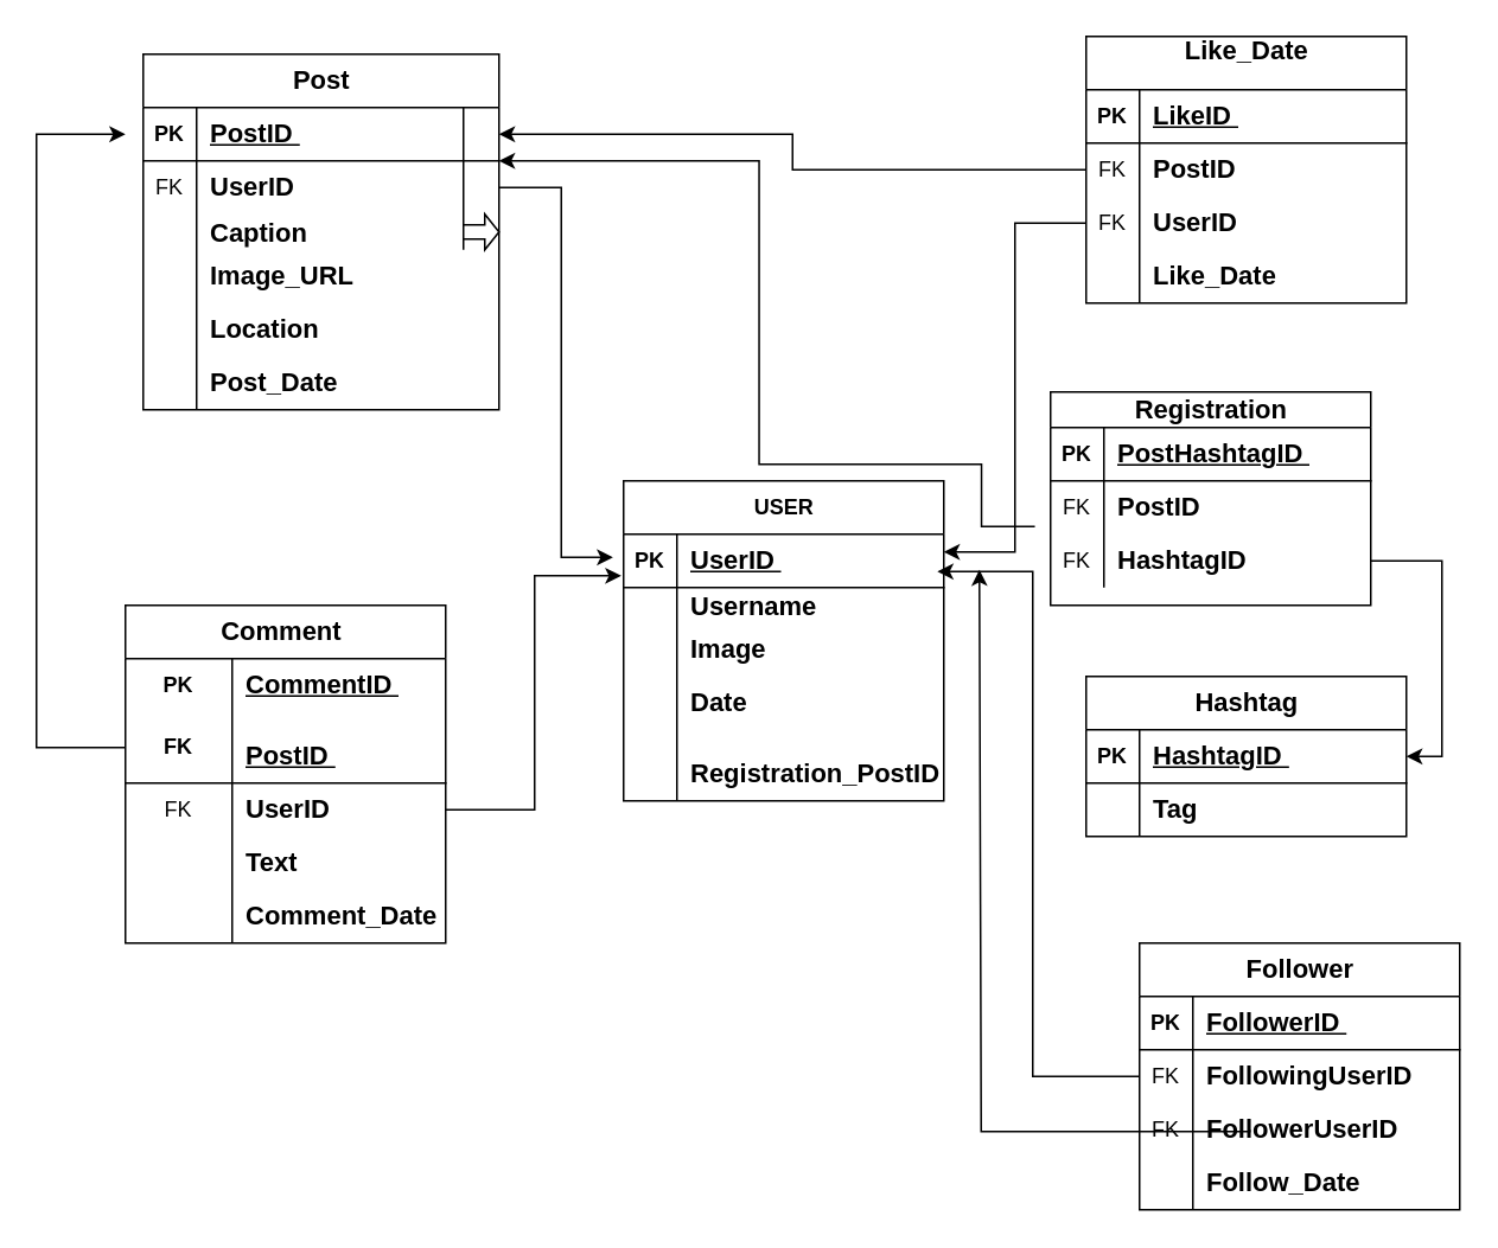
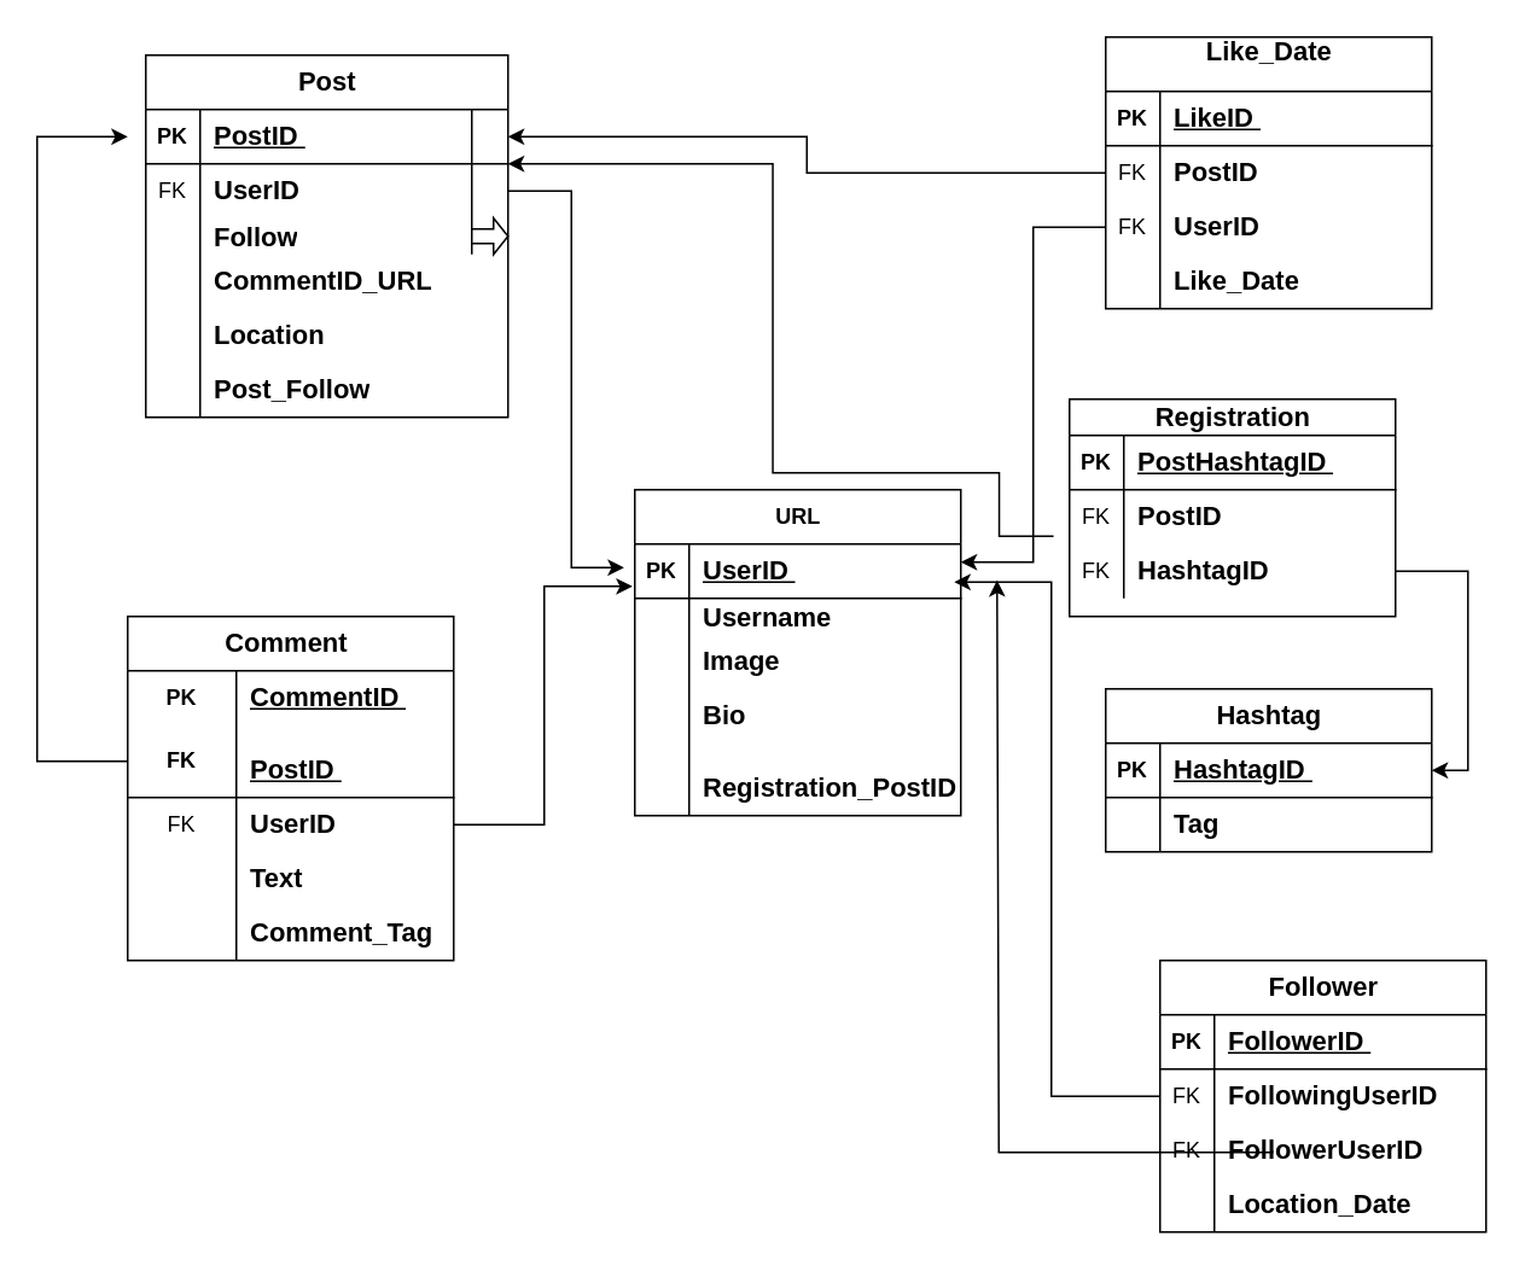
- <mxCell id="27" value="&lt;span id=&quot;docs-internal-guid-6f925165-7fff-2a35-dcc8-b367aa8eca9c&quot;&gt;&lt;span style=&quot;font-size: 11pt; font-family: Arial, sans-serif; background-color: transparent; font-weight: 700; font-variant-numeric: normal; font-variant-east-asian: normal; font-variant-alternates: normal; font-variant-position: normal; vertical-align: baseline; white-space-collapse: preserve;&quot;&gt;Caption&lt;/span&gt;&lt;/span&gt;" style="shape=partialRectangle;connectable=0;fillColor=none;top=0;left=0;bottom=0;right=0;align=left;spacingLeft=6;overflow=hidden;whiteSpace=wrap;html=1;" vertex="1" parent="25"><mxGeometry x="30" width="150" height="20" as="geometry"><mxRectangle width="150" height="20" as="alternateBounds" /></mxGeometry></mxCell>
+ <mxCell id="27" value="&lt;span id=&quot;docs-internal-guid-6f925165-7fff-2a35-dcc8-b367aa8eca9c&quot;&gt;&lt;span style=&quot;font-size: 11pt; font-family: Arial, sans-serif; background-color: transparent; font-weight: 700; font-variant-numeric: normal; font-variant-east-asian: normal; font-variant-alternates: normal; font-variant-position: normal; vertical-align: baseline; white-space-collapse: preserve;&quot;&gt;Follow&lt;/span&gt;&lt;/span&gt;" style="shape=partialRectangle;connectable=0;fillColor=none;top=0;left=0;bottom=0;right=0;align=left;spacingLeft=6;overflow=hidden;whiteSpace=wrap;html=1;" vertex="1" parent="25"><mxGeometry x="30" width="150" height="20" as="geometry"><mxRectangle width="150" height="20" as="alternateBounds" /></mxGeometry></mxCell>
- <mxCell id="31" value="&lt;span id=&quot;docs-internal-guid-12292a75-7fff-47ef-3d47-dead848da63f&quot;&gt;&lt;span style=&quot;font-size: 11pt; font-family: Arial, sans-serif; background-color: transparent; font-weight: 700; font-variant-numeric: normal; font-variant-east-asian: normal; font-variant-alternates: normal; font-variant-position: normal; vertical-align: baseline; white-space-collapse: preserve;&quot;&gt;Image_URL&lt;/span&gt;&lt;/span&gt;" style="shape=partialRectangle;connectable=0;fillColor=none;top=0;left=0;bottom=0;right=0;align=left;spacingLeft=6;overflow=hidden;whiteSpace=wrap;html=1;" vertex="1" parent="29"><mxGeometry x="30" width="170" height="30" as="geometry"><mxRectangle width="170" height="30" as="alternateBounds" /></mxGeometry></mxCell>
+ <mxCell id="31" value="&lt;span id=&quot;docs-internal-guid-12292a75-7fff-47ef-3d47-dead848da63f&quot;&gt;&lt;span style=&quot;font-size: 11pt; font-family: Arial, sans-serif; background-color: transparent; font-weight: 700; font-variant-numeric: normal; font-variant-east-asian: normal; font-variant-alternates: normal; font-variant-position: normal; vertical-align: baseline; white-space-collapse: preserve;&quot;&gt;CommentID_URL&lt;/span&gt;&lt;/span&gt;" style="shape=partialRectangle;connectable=0;fillColor=none;top=0;left=0;bottom=0;right=0;align=left;spacingLeft=6;overflow=hidden;whiteSpace=wrap;html=1;" vertex="1" parent="29"><mxGeometry x="30" width="170" height="30" as="geometry"><mxRectangle width="170" height="30" as="alternateBounds" /></mxGeometry></mxCell>
- <mxCell id="37" value="&lt;span id=&quot;docs-internal-guid-c802b14e-7fff-106b-b527-21abf35c5aca&quot;&gt;&lt;span style=&quot;font-size: 11pt; font-family: Arial, sans-serif; background-color: transparent; font-weight: 700; font-variant-numeric: normal; font-variant-east-asian: normal; font-variant-alternates: normal; font-variant-position: normal; vertical-align: baseline; white-space-collapse: preserve;&quot;&gt;Post_Date&lt;/span&gt;&lt;/span&gt;" style="shape=partialRectangle;connectable=0;fillColor=none;top=0;left=0;bottom=0;right=0;align=left;spacingLeft=6;overflow=hidden;whiteSpace=wrap;html=1;" vertex="1" parent="35"><mxGeometry x="30" width="170" height="30" as="geometry"><mxRectangle width="170" height="30" as="alternateBounds" /></mxGeometry></mxCell>
+ <mxCell id="37" value="&lt;span id=&quot;docs-internal-guid-c802b14e-7fff-106b-b527-21abf35c5aca&quot;&gt;&lt;span style=&quot;font-size: 11pt; font-family: Arial, sans-serif; background-color: transparent; font-weight: 700; font-variant-numeric: normal; font-variant-east-asian: normal; font-variant-alternates: normal; font-variant-position: normal; vertical-align: baseline; white-space-collapse: preserve;&quot;&gt;Post_Follow&lt;/span&gt;&lt;/span&gt;" style="shape=partialRectangle;connectable=0;fillColor=none;top=0;left=0;bottom=0;right=0;align=left;spacingLeft=6;overflow=hidden;whiteSpace=wrap;html=1;" vertex="1" parent="35"><mxGeometry x="30" width="170" height="30" as="geometry"><mxRectangle width="170" height="30" as="alternateBounds" /></mxGeometry></mxCell>
- <mxCell id="2" value="USER" style="shape=table;startSize=30;container=1;collapsible=1;childLayout=tableLayout;fixedRows=1;rowLines=0;fontStyle=1;align=center;resizeLast=1;html=1;" vertex="1" parent="1"><mxGeometry x="350" y="270" width="180" height="180" as="geometry" /></mxCell>
+ <mxCell id="2" value="URL" style="shape=table;startSize=30;container=1;collapsible=1;childLayout=tableLayout;fixedRows=1;rowLines=0;fontStyle=1;align=center;resizeLast=1;html=1;" vertex="1" parent="1"><mxGeometry x="350" y="270" width="180" height="180" as="geometry" /></mxCell>
- <mxCell id="14" value="&lt;span id=&quot;docs-internal-guid-45a97c80-7fff-f94c-d132-afe40c61eb34&quot;&gt;&lt;span style=&quot;font-size: 11pt; font-family: Arial, sans-serif; background-color: transparent; font-weight: 700; font-variant-numeric: normal; font-variant-east-asian: normal; font-variant-alternates: normal; font-variant-position: normal; vertical-align: baseline; white-space-collapse: preserve;&quot;&gt;Date&lt;/span&gt;&lt;/span&gt;" style="shape=partialRectangle;connectable=0;fillColor=none;top=0;left=0;bottom=0;right=0;align=left;spacingLeft=6;overflow=hidden;whiteSpace=wrap;html=1;" vertex="1" parent="12"><mxGeometry x="30" width="150" height="30" as="geometry"><mxRectangle width="150" height="30" as="alternateBounds" /></mxGeometry></mxCell>
+ <mxCell id="14" value="&lt;span id=&quot;docs-internal-guid-45a97c80-7fff-f94c-d132-afe40c61eb34&quot;&gt;&lt;span style=&quot;font-size: 11pt; font-family: Arial, sans-serif; background-color: transparent; font-weight: 700; font-variant-numeric: normal; font-variant-east-asian: normal; font-variant-alternates: normal; font-variant-position: normal; vertical-align: baseline; white-space-collapse: preserve;&quot;&gt;Bio&lt;/span&gt;&lt;/span&gt;" style="shape=partialRectangle;connectable=0;fillColor=none;top=0;left=0;bottom=0;right=0;align=left;spacingLeft=6;overflow=hidden;whiteSpace=wrap;html=1;" vertex="1" parent="12"><mxGeometry x="30" width="150" height="30" as="geometry"><mxRectangle width="150" height="30" as="alternateBounds" /></mxGeometry></mxCell>
- <mxCell id="53" value="&lt;span id=&quot;docs-internal-guid-f958498d-7fff-65d8-8378-29562f1c0363&quot;&gt;&lt;span style=&quot;font-size: 11pt; font-family: Arial, sans-serif; background-color: transparent; font-weight: 700; font-variant-numeric: normal; font-variant-east-asian: normal; font-variant-alternates: normal; font-variant-position: normal; vertical-align: baseline; white-space-collapse: preserve;&quot;&gt;Comment_Date&lt;/span&gt;&lt;/span&gt;" style="shape=partialRectangle;connectable=0;fillColor=none;top=0;left=0;bottom=0;right=0;align=left;spacingLeft=6;overflow=hidden;html=1;whiteSpace=wrap;" vertex="1" parent="51"><mxGeometry x="60" width="120" height="30" as="geometry"><mxRectangle width="120" height="30" as="alternateBounds" /></mxGeometry></mxCell>
+ <mxCell id="53" value="&lt;span id=&quot;docs-internal-guid-f958498d-7fff-65d8-8378-29562f1c0363&quot;&gt;&lt;span style=&quot;font-size: 11pt; font-family: Arial, sans-serif; background-color: transparent; font-weight: 700; font-variant-numeric: normal; font-variant-east-asian: normal; font-variant-alternates: normal; font-variant-position: normal; vertical-align: baseline; white-space-collapse: preserve;&quot;&gt;Comment_Tag&lt;/span&gt;&lt;/span&gt;" style="shape=partialRectangle;connectable=0;fillColor=none;top=0;left=0;bottom=0;right=0;align=left;spacingLeft=6;overflow=hidden;html=1;whiteSpace=wrap;" vertex="1" parent="51"><mxGeometry x="60" width="120" height="30" as="geometry"><mxRectangle width="120" height="30" as="alternateBounds" /></mxGeometry></mxCell>
- <mxCell id="79" value="&lt;span id=&quot;docs-internal-guid-361bd33c-7fff-7991-5822-3f016db9f318&quot;&gt;&lt;span style=&quot;font-size: 11pt; font-family: Arial, sans-serif; background-color: transparent; font-weight: 700; font-variant-numeric: normal; font-variant-east-asian: normal; font-variant-alternates: normal; font-variant-position: normal; vertical-align: baseline; white-space-collapse: preserve;&quot;&gt;Follow_Date&lt;/span&gt;&lt;/span&gt;" style="shape=partialRectangle;connectable=0;fillColor=none;top=0;left=0;bottom=0;right=0;align=left;spacingLeft=6;overflow=hidden;whiteSpace=wrap;html=1;" vertex="1" parent="77"><mxGeometry x="30" width="150" height="30" as="geometry"><mxRectangle width="150" height="30" as="alternateBounds" /></mxGeometry></mxCell>
+ <mxCell id="79" value="&lt;span id=&quot;docs-internal-guid-361bd33c-7fff-7991-5822-3f016db9f318&quot;&gt;&lt;span style=&quot;font-size: 11pt; font-family: Arial, sans-serif; background-color: transparent; font-weight: 700; font-variant-numeric: normal; font-variant-east-asian: normal; font-variant-alternates: normal; font-variant-position: normal; vertical-align: baseline; white-space-collapse: preserve;&quot;&gt;Location_Date&lt;/span&gt;&lt;/span&gt;" style="shape=partialRectangle;connectable=0;fillColor=none;top=0;left=0;bottom=0;right=0;align=left;spacingLeft=6;overflow=hidden;whiteSpace=wrap;html=1;" vertex="1" parent="77"><mxGeometry x="30" width="150" height="30" as="geometry"><mxRectangle width="150" height="30" as="alternateBounds" /></mxGeometry></mxCell>
